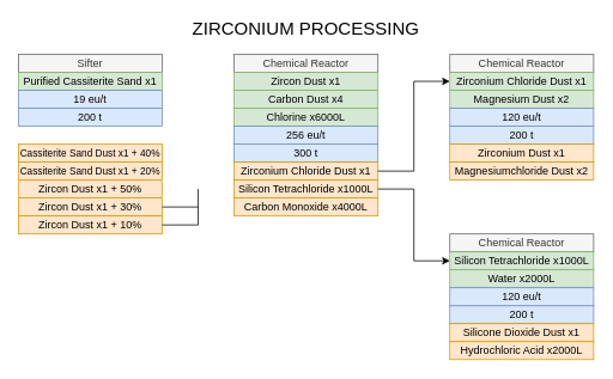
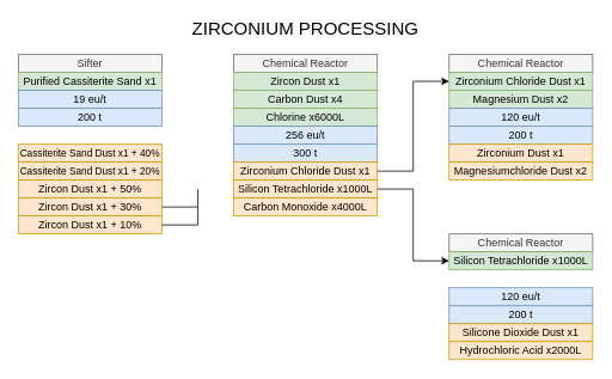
- <mxCell id="8" value="&lt;font style=&quot;font-size: 12px&quot;&gt;Zircon Dust x1 + 50%&lt;/font&gt;" style="whiteSpace=wrap;html=1;shadow=0;glass=0;sketch=0;strokeWidth=1;fillColor=#ffe6cc;strokeColor=#d79b00;rounded=1;" vertex="1" parent="1"><mxGeometry x="20" y="200" width="160" height="20" as="geometry" /></mxCell>
+ <mxCell id="8" value="&lt;font style=&quot;font-size: 12px&quot;&gt;Zircon Dust x1 + 50%&lt;/font&gt;" style="rounded=0;whiteSpace=wrap;html=1;shadow=0;glass=0;sketch=0;strokeWidth=1;fillColor=#ffe6cc;strokeColor=#d79b00;" vertex="1" parent="1"><mxGeometry x="20" y="200" width="160" height="20" as="geometry" /></mxCell>
- <mxCell id="33" value="&lt;font style=&quot;font-size: 12px&quot;&gt;Water x2000L&lt;/font&gt;" style="rounded=0;whiteSpace=wrap;html=1;shadow=0;glass=0;sketch=0;strokeWidth=1;fillColor=#d5e8d4;strokeColor=#82b366;" vertex="1" parent="1"><mxGeometry x="500" y="300" width="160" height="20" as="geometry" /></mxCell>
